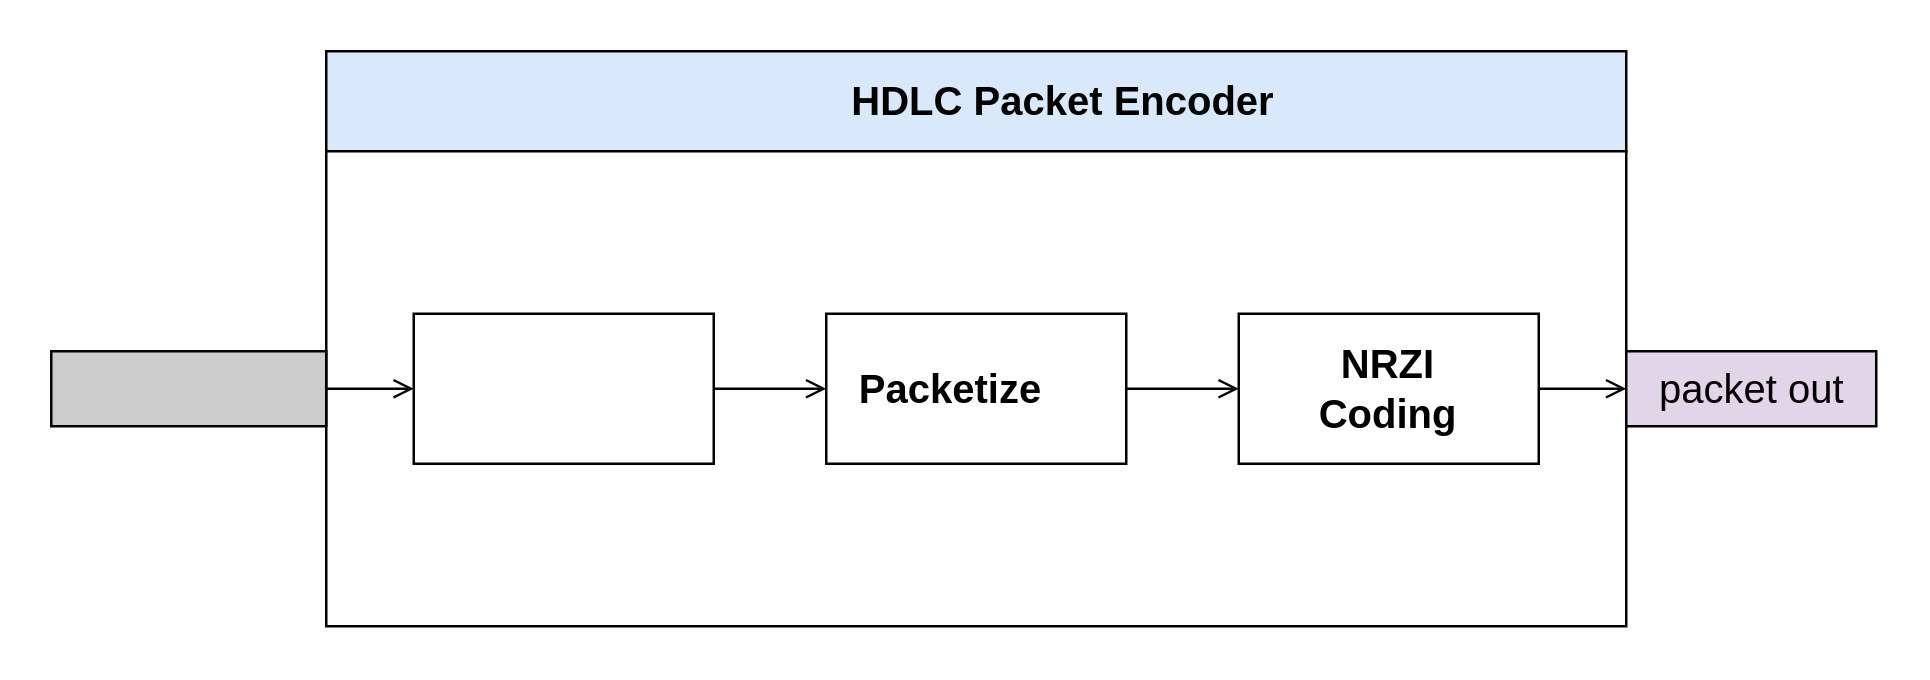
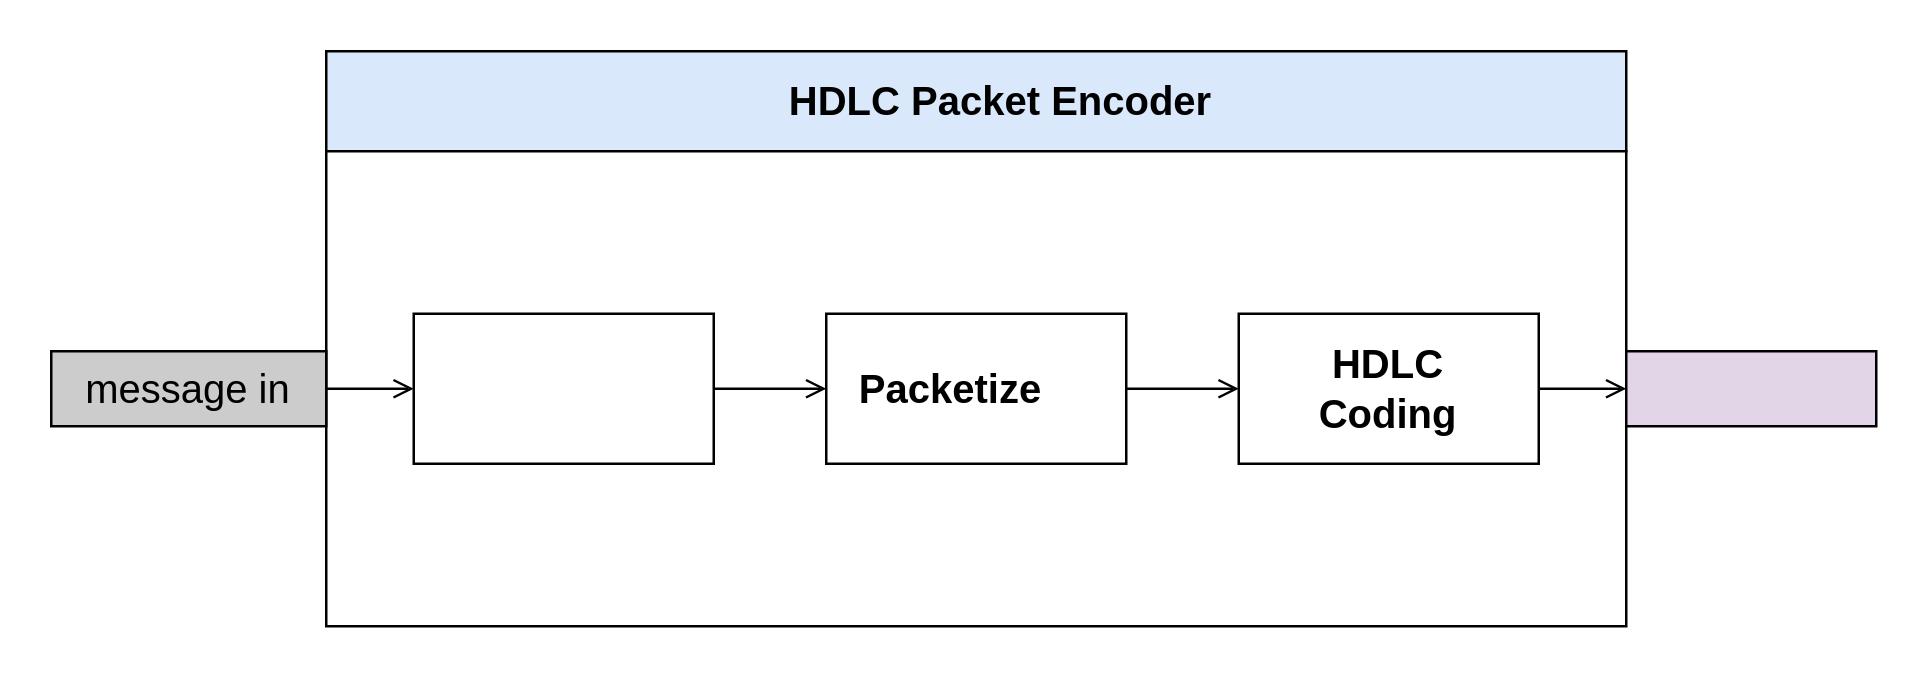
- <mxCell id="4" value="&lt;font style=&quot;font-size: 16px&quot;&gt;&lt;b&gt;HDLC Packet Encoder&lt;/b&gt;&lt;/font&gt;" style="text;html=1;strokeColor=none;fillColor=none;align=center;verticalAlign=middle;whiteSpace=wrap;rounded=0;labelBackgroundColor=none;fontSize=16;" vertex="1" parent="2"><mxGeometry x="300" y="10" width="210" height="20" as="geometry" /></mxCell>
+ <mxCell id="4" value="&lt;font style=&quot;font-size: 16px&quot;&gt;&lt;b&gt;HDLC Packet Encoder&lt;/b&gt;&lt;/font&gt;" style="text;html=1;strokeColor=none;fillColor=none;align=center;verticalAlign=middle;whiteSpace=wrap;rounded=0;labelBackgroundColor=none;fontSize=16;" vertex="1" parent="2"><mxGeometry x="275" y="10" width="210" height="20" as="geometry" /></mxCell>
+ <mxCell id="16" value="&lt;font style=&quot;font-size: 16px&quot;&gt;message in&lt;br&gt;&lt;/font&gt;" style="text;html=1;strokeColor=none;fillColor=none;align=center;verticalAlign=middle;whiteSpace=wrap;rounded=0;labelBackgroundColor=none;fontSize=16;" vertex="1" parent="2"><mxGeometry y="125" width="110" height="20" as="geometry" /></mxCell>
- <mxCell id="14" value="&lt;font style=&quot;font-size: 16px&quot;&gt;&lt;b&gt;NRZI Coding&lt;/b&gt;&lt;/font&gt;" style="text;html=1;strokeColor=none;fillColor=none;align=center;verticalAlign=middle;whiteSpace=wrap;rounded=0;labelBackgroundColor=none;fontSize=16;" vertex="1" parent="2"><mxGeometry x="490" y="125" width="90" height="20" as="geometry" /></mxCell>
+ <mxCell id="14" value="&lt;font style=&quot;font-size: 16px&quot;&gt;&lt;b&gt;HDLC Coding&lt;/b&gt;&lt;/font&gt;" style="text;html=1;strokeColor=none;fillColor=none;align=center;verticalAlign=middle;whiteSpace=wrap;rounded=0;labelBackgroundColor=none;fontSize=16;" vertex="1" parent="2"><mxGeometry x="490" y="125" width="90" height="20" as="geometry" /></mxCell>
- <mxCell id="18" value="&lt;font style=&quot;font-size: 16px&quot;&gt;packet out&lt;/font&gt;" style="text;html=1;strokeColor=none;fillColor=none;align=center;verticalAlign=middle;whiteSpace=wrap;rounded=0;labelBackgroundColor=none;fontSize=16;" vertex="1" parent="2"><mxGeometry x="637.5" y="125" width="85" height="20" as="geometry" /></mxCell>
